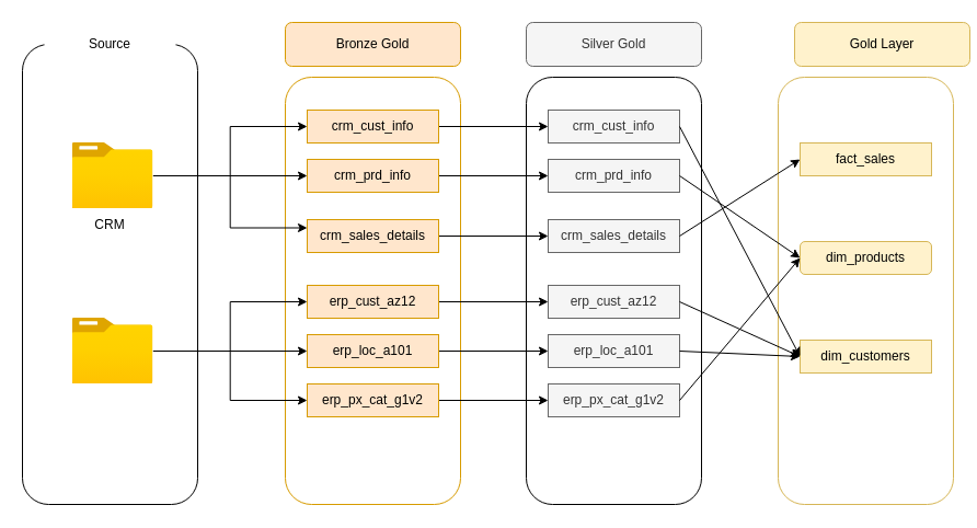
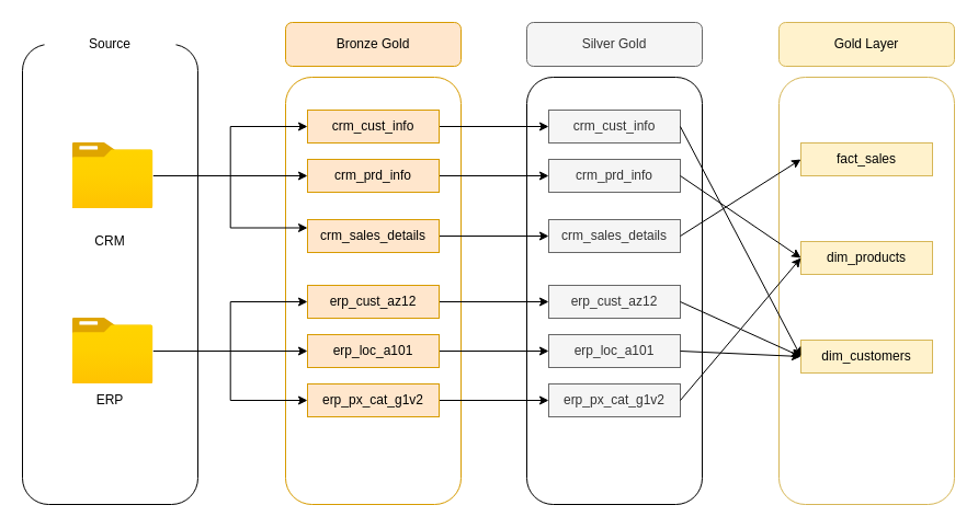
- <mxCell id="36" value="Gold Layer" style="rounded=1;whiteSpace=wrap;html=1;fillColor=#fff2cc;strokeColor=#d6b656;" vertex="1" parent="1"><mxGeometry x="725" y="20" width="160" height="40" as="geometry" /></mxCell>
+ <mxCell id="36" value="Gold Layer" style="rounded=1;whiteSpace=wrap;html=1;fillColor=#fff2cc;strokeColor=#d6b656;" vertex="1" parent="1"><mxGeometry x="710" y="20" width="160" height="40" as="geometry" /></mxCell>
- <mxCell id="14" value="CRM" style="text;html=1;align=center;verticalAlign=middle;whiteSpace=wrap;rounded=0;" parent="1" vertex="1"><mxGeometry x="70" y="190" width="60" height="30" as="geometry" /></mxCell>
+ <mxCell id="14" value="CRM" style="text;html=1;align=center;verticalAlign=middle;whiteSpace=wrap;rounded=0;" parent="1" vertex="1"><mxGeometry x="70" y="205" width="60" height="30" as="geometry" /></mxCell>
- <mxCell id="39" value="dim_products" style="whiteSpace=wrap;html=1;fillColor=#fff2cc;strokeColor=#d6b656;rounded=1;" vertex="1" parent="1"><mxGeometry x="730" y="220" width="120" height="30" as="geometry" /></mxCell>
+ <mxCell id="39" value="dim_products" style="rounded=0;whiteSpace=wrap;html=1;fillColor=#fff2cc;strokeColor=#d6b656;" vertex="1" parent="1"><mxGeometry x="730" y="220" width="120" height="30" as="geometry" /></mxCell>
+ <mxCell id="15" value="ERP" style="text;html=1;align=center;verticalAlign=middle;whiteSpace=wrap;rounded=0;" parent="1" vertex="1"><mxGeometry x="70" y="350" width="60" height="30" as="geometry" /></mxCell>
